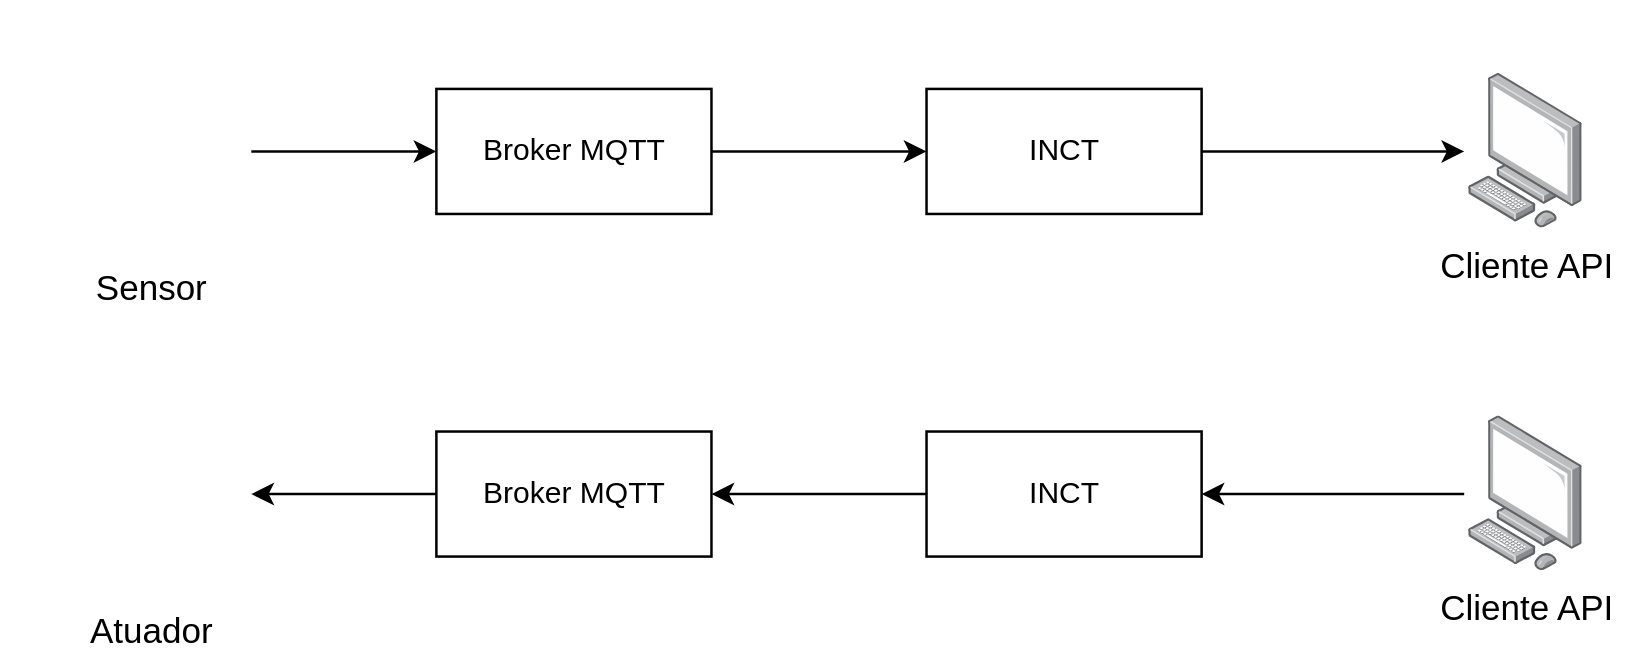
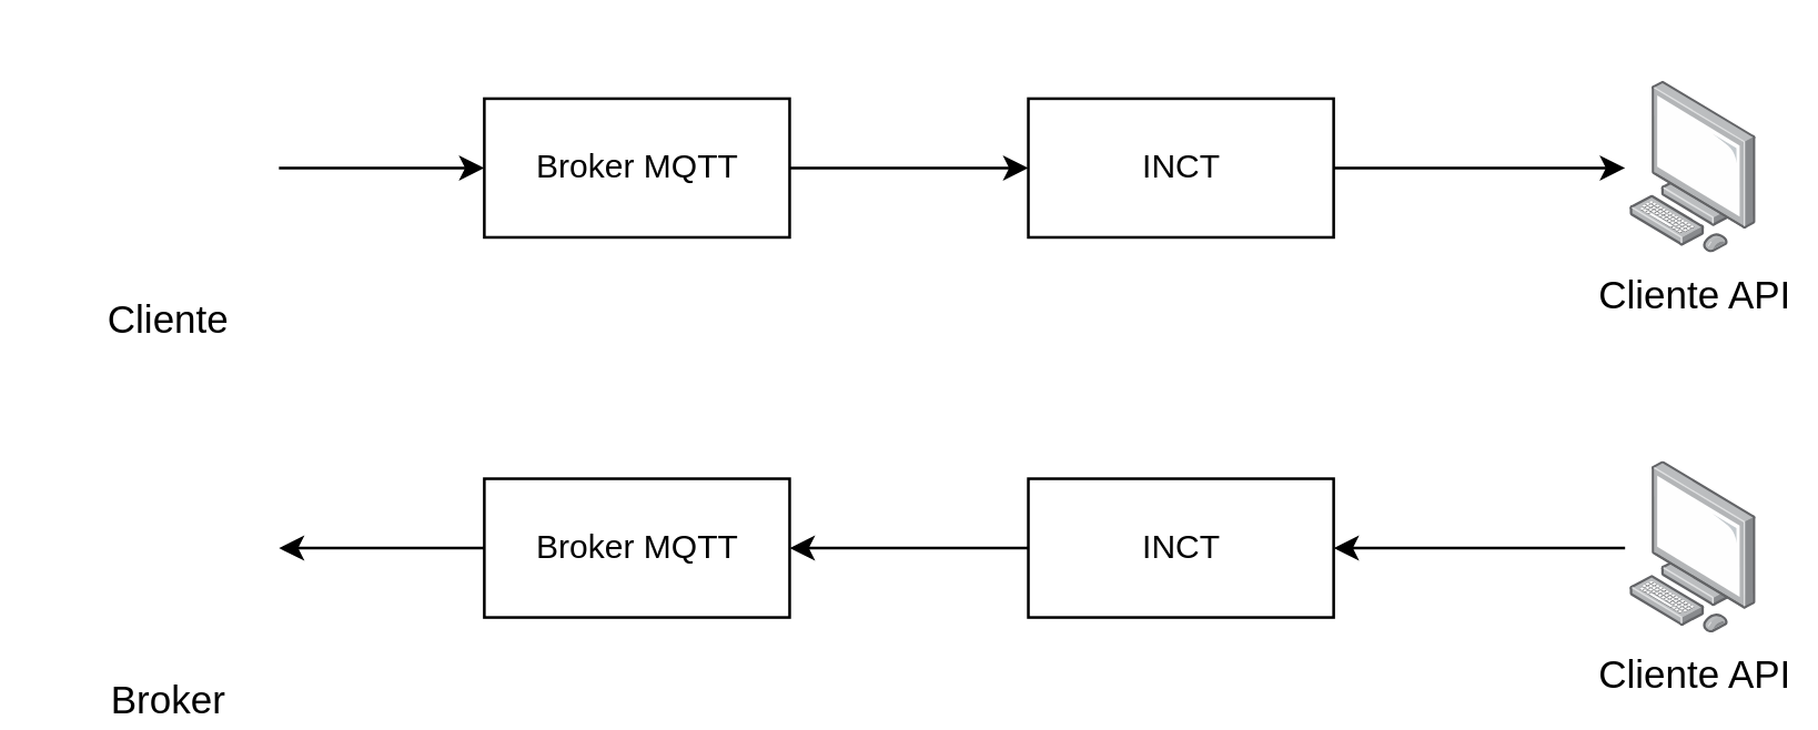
- <mxCell id="6" value="&lt;font style=&quot;font-size: 14px&quot;&gt;Sensor&lt;/font&gt;" style="shape=image;html=1;verticalAlign=top;verticalLabelPosition=bottom;labelBackgroundColor=#ffffff;imageAspect=0;aspect=fixed;image=https://cdn4.iconfinder.com/data/icons/technology-83/1000/embedded_device_embedded_system_internet_embedding_embedded_systems_iot_embedded-128.png" parent="1" vertex="1"><mxGeometry x="20" y="20" width="80" height="80" as="geometry" /></mxCell>
+ <mxCell id="6" value="&lt;font style=&quot;font-size: 14px&quot;&gt;Cliente&lt;/font&gt;" style="shape=image;html=1;verticalAlign=top;verticalLabelPosition=bottom;labelBackgroundColor=#ffffff;imageAspect=0;aspect=fixed;image=https://cdn4.iconfinder.com/data/icons/technology-83/1000/embedded_device_embedded_system_internet_embedding_embedded_systems_iot_embedded-128.png" parent="1" vertex="1"><mxGeometry x="20" y="20" width="80" height="80" as="geometry" /></mxCell>
- <mxCell id="13" value="&lt;font style=&quot;font-size: 14px&quot;&gt;Atuador&lt;/font&gt;" style="shape=image;html=1;verticalAlign=top;verticalLabelPosition=bottom;labelBackgroundColor=#ffffff;imageAspect=0;aspect=fixed;image=https://cdn4.iconfinder.com/data/icons/technology-83/1000/embedded_device_embedded_system_internet_embedding_embedded_systems_iot_embedded-128.png" parent="1" vertex="1"><mxGeometry x="20" y="157" width="80" height="80" as="geometry" /></mxCell>
+ <mxCell id="13" value="&lt;font style=&quot;font-size: 14px&quot;&gt;Broker&lt;/font&gt;" style="shape=image;html=1;verticalAlign=top;verticalLabelPosition=bottom;labelBackgroundColor=#ffffff;imageAspect=0;aspect=fixed;image=https://cdn4.iconfinder.com/data/icons/technology-83/1000/embedded_device_embedded_system_internet_embedding_embedded_systems_iot_embedded-128.png" parent="1" vertex="1"><mxGeometry x="20" y="157" width="80" height="80" as="geometry" /></mxCell>
